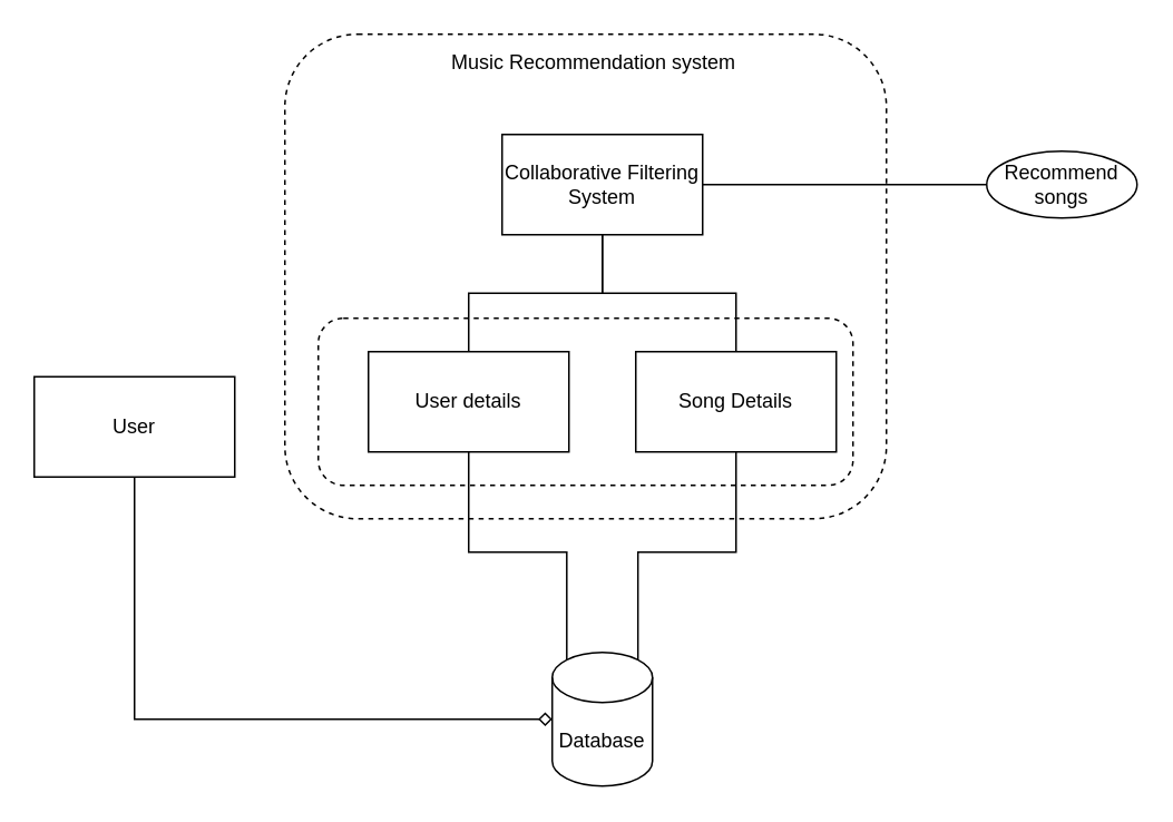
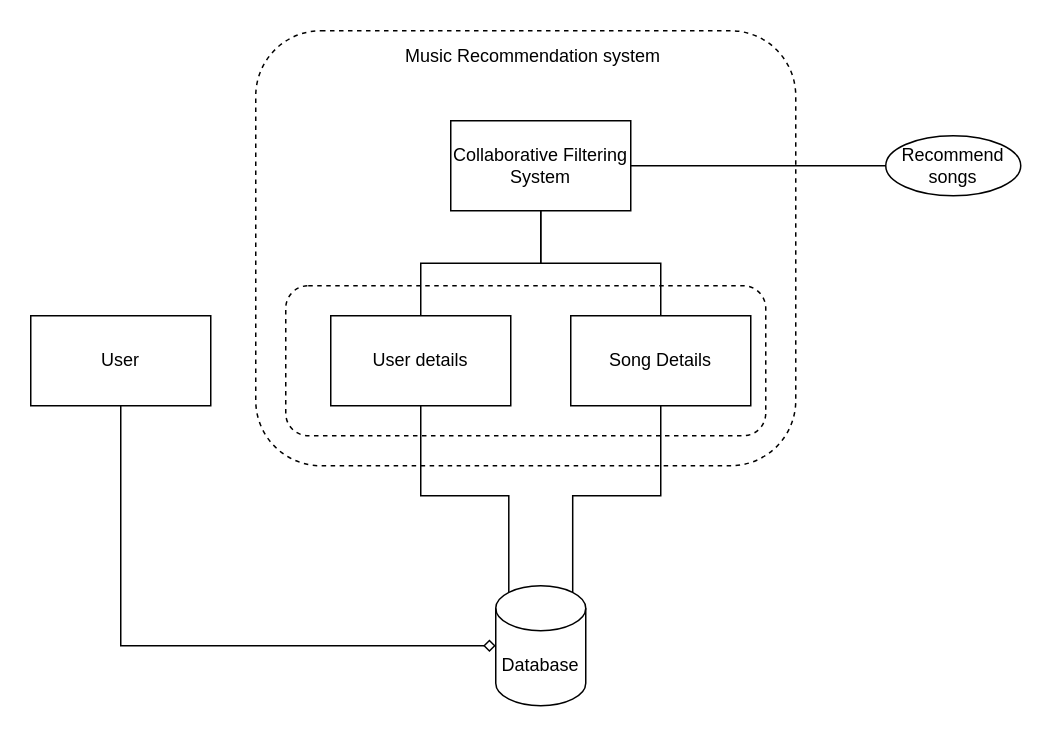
- <mxCell id="5" value="User" style="rounded=0;whiteSpace=wrap;html=1;" vertex="1" parent="1"><mxGeometry x="20" y="225" width="120" height="60" as="geometry" /></mxCell>
+ <mxCell id="5" value="User" style="rounded=0;whiteSpace=wrap;html=1;" vertex="1" parent="1"><mxGeometry x="20" y="210" width="120" height="60" as="geometry" /></mxCell>
